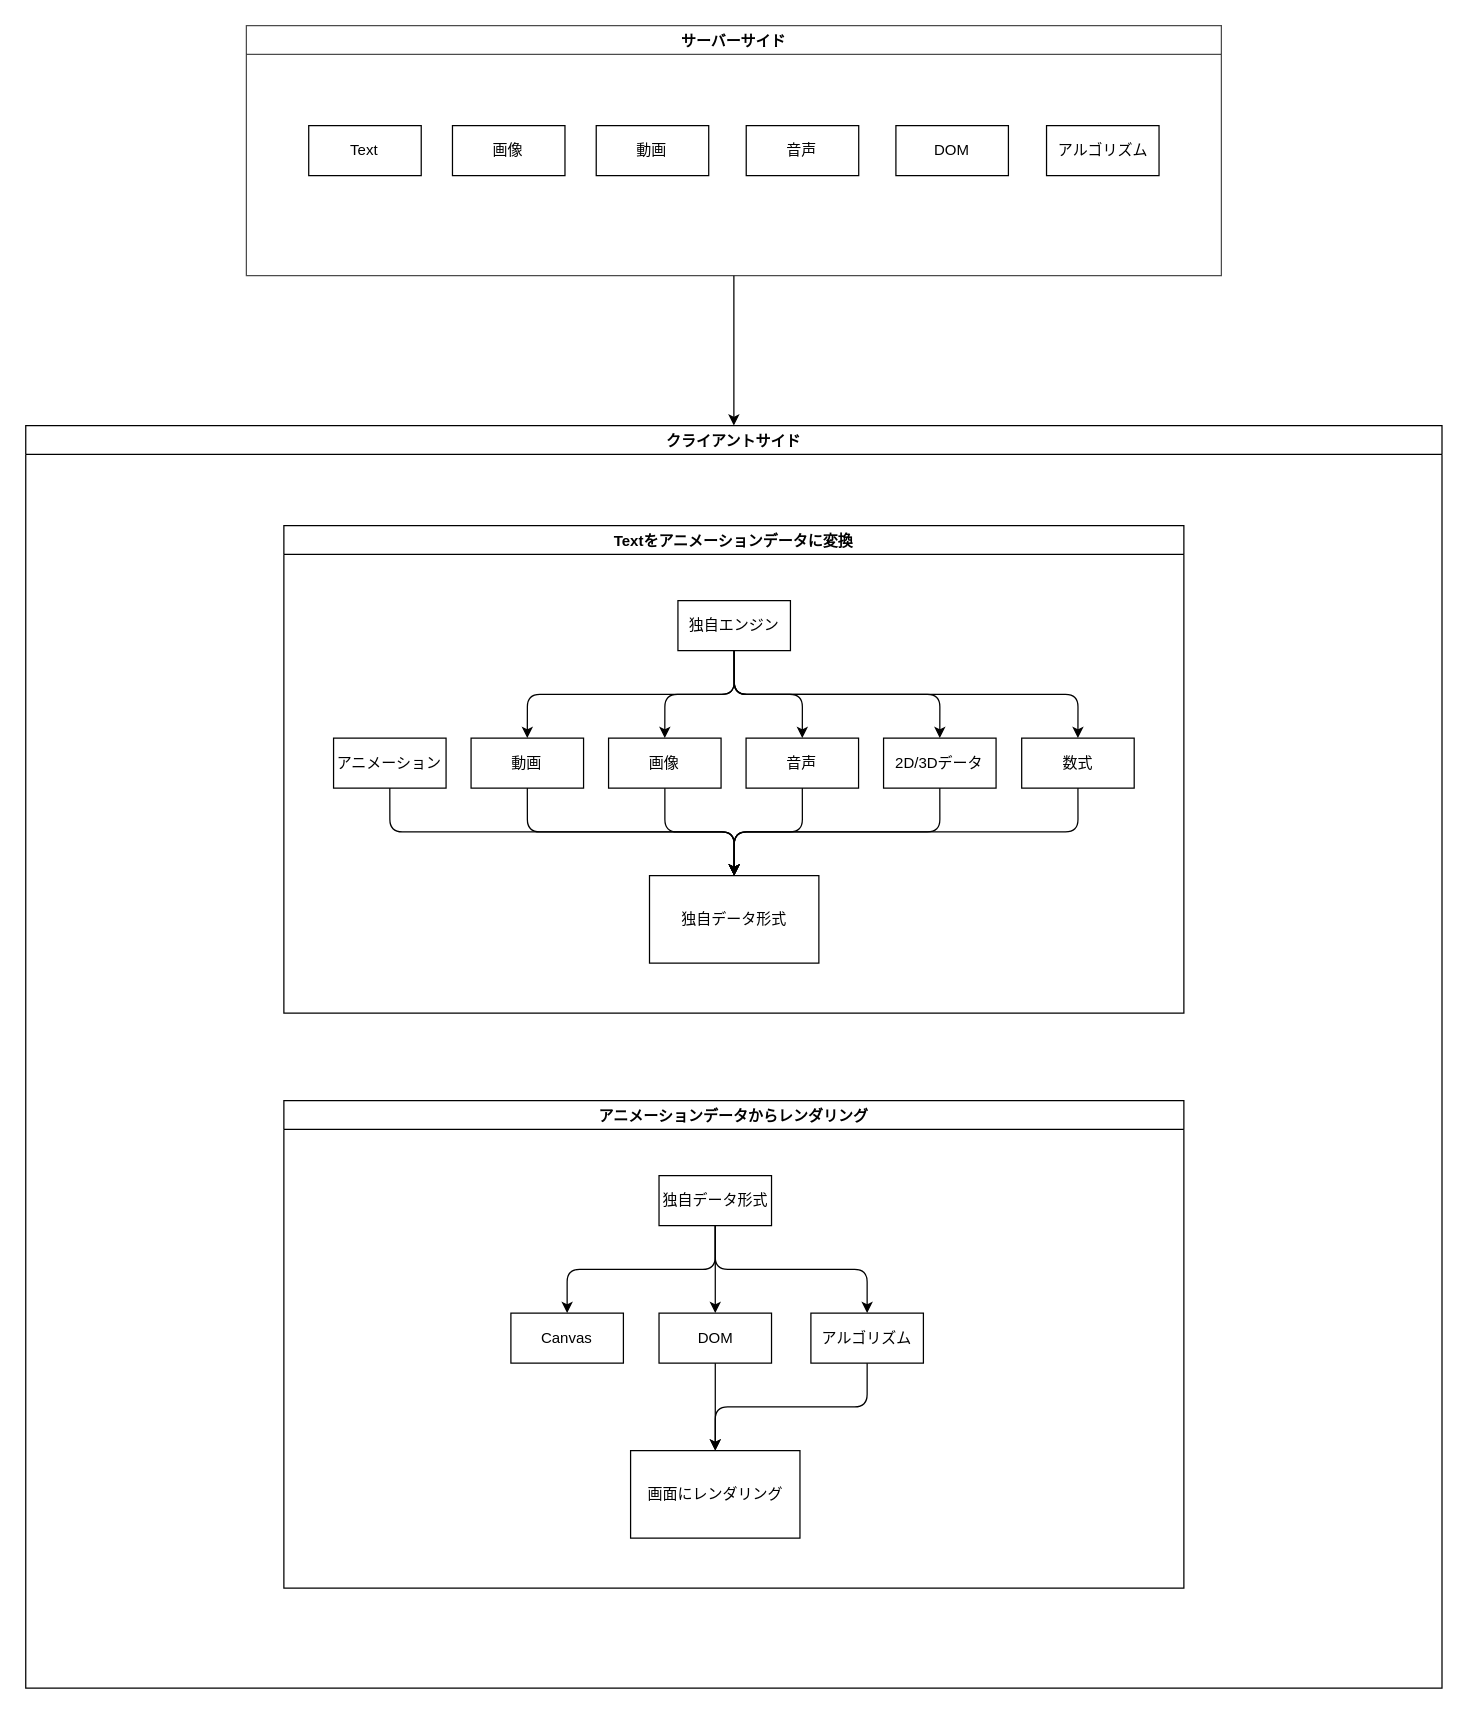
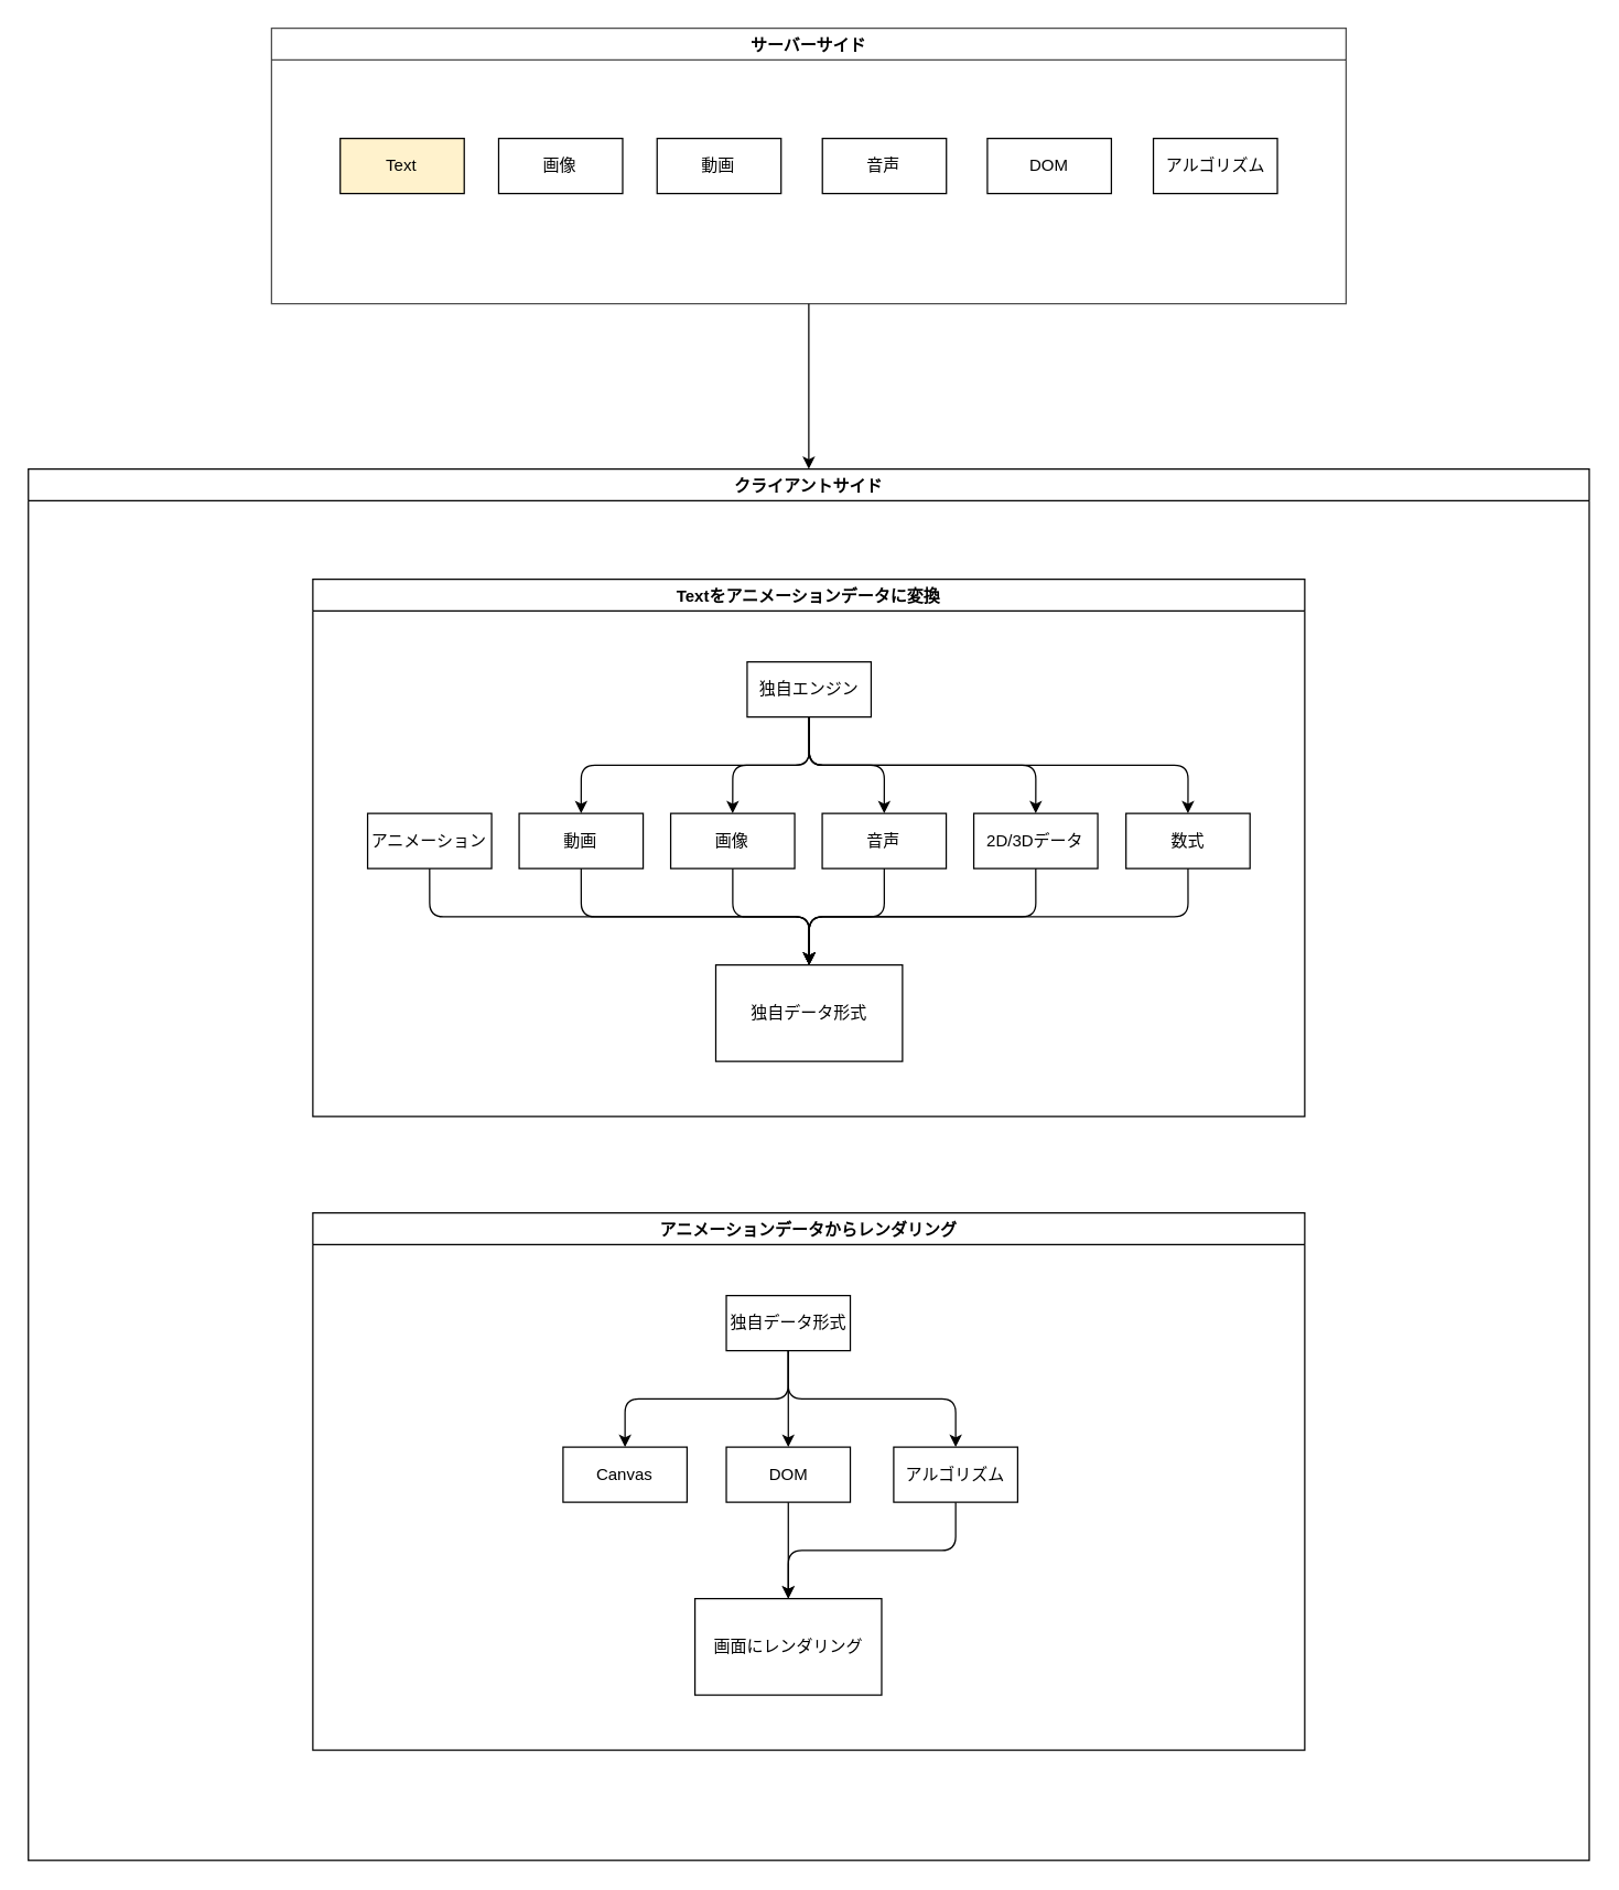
- <mxCell id="6" value="Text" style="rounded=0;whiteSpace=wrap;html=1;" parent="5" vertex="1"><mxGeometry width="90" height="40" as="geometry" /></mxCell>
+ <mxCell id="6" value="Text" style="rounded=0;whiteSpace=wrap;html=1;fillColor=#fff2cc;" parent="5" vertex="1"><mxGeometry width="90" height="40" as="geometry" /></mxCell>
